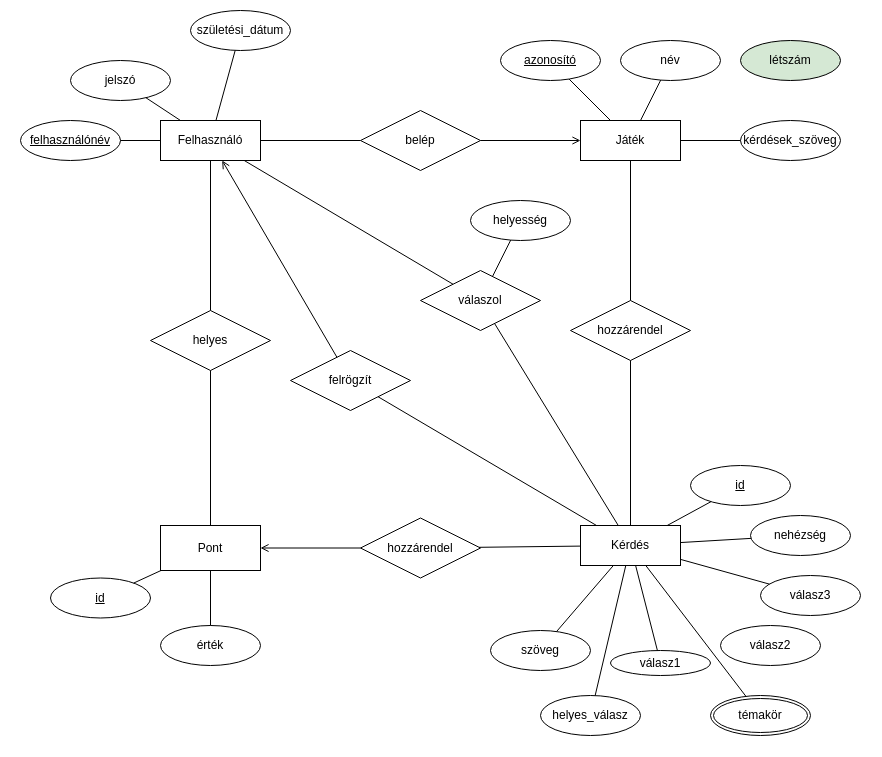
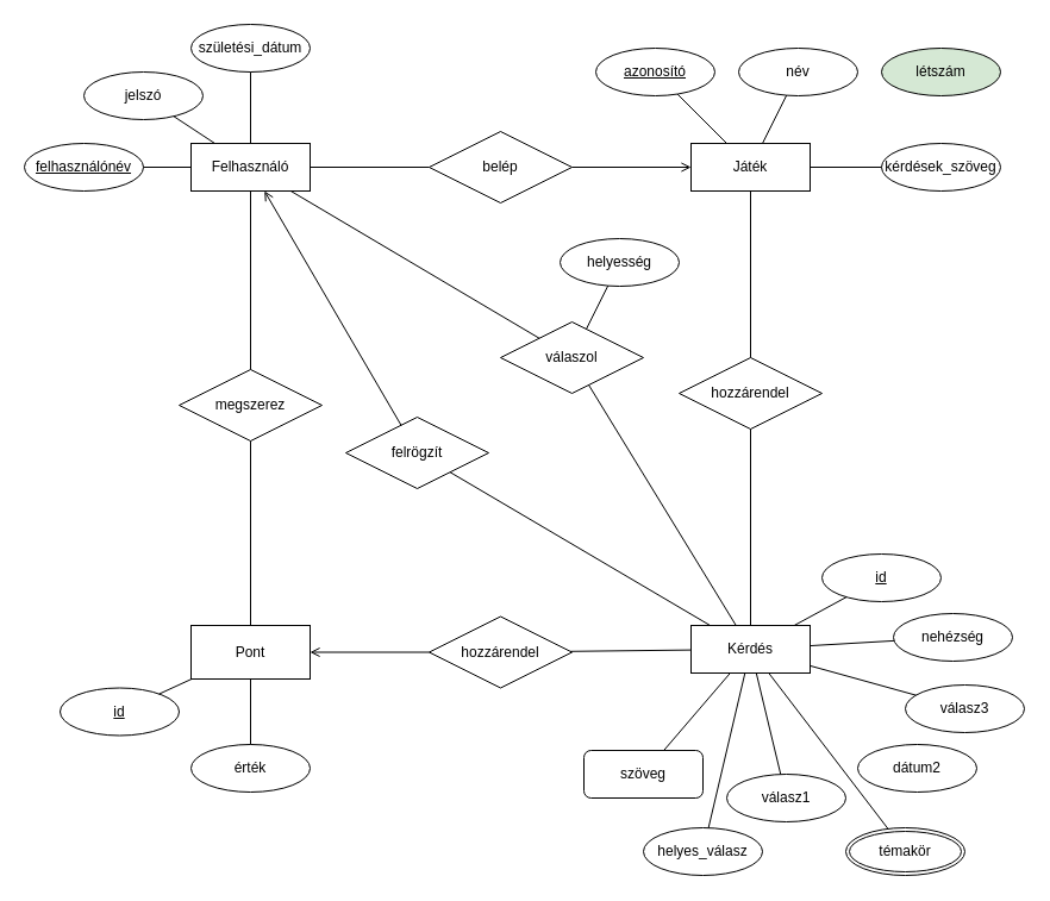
- <mxCell id="5" value="születési_dátum" style="ellipse;whiteSpace=wrap;html=1;align=center;" parent="1" vertex="1"><mxGeometry x="190" y="10" width="100" height="40" as="geometry" /></mxCell>
+ <mxCell id="5" value="születési_dátum" style="ellipse;whiteSpace=wrap;html=1;align=center;" parent="1" vertex="1"><mxGeometry x="160" y="20" width="100" height="40" as="geometry" /></mxCell>
- <mxCell id="41" value="helyes" style="shape=rhombus;perimeter=rhombusPerimeter;whiteSpace=wrap;html=1;align=center;" parent="1" vertex="1"><mxGeometry x="150" y="310" width="120" height="60" as="geometry" /></mxCell>
+ <mxCell id="41" value="megszerez" style="shape=rhombus;perimeter=rhombusPerimeter;whiteSpace=wrap;html=1;align=center;" parent="1" vertex="1"><mxGeometry x="150" y="310" width="120" height="60" as="geometry" /></mxCell>
- <mxCell id="25" value="válasz2" style="ellipse;whiteSpace=wrap;html=1;align=center;" parent="1" vertex="1"><mxGeometry x="720" y="625" width="100" height="40" as="geometry" /></mxCell>
+ <mxCell id="25" value="dátum2" style="ellipse;whiteSpace=wrap;html=1;align=center;" parent="1" vertex="1"><mxGeometry x="720" y="625" width="100" height="40" as="geometry" /></mxCell>
- <mxCell id="23" value="szöveg" style="ellipse;whiteSpace=wrap;html=1;align=center;" parent="1" vertex="1"><mxGeometry x="490" y="630" width="100" height="40" as="geometry" /></mxCell>
+ <mxCell id="23" value="szöveg" style="whiteSpace=wrap;html=1;align=center;rounded=1;" parent="1" vertex="1"><mxGeometry x="490" y="630" width="100" height="40" as="geometry" /></mxCell>
- <mxCell id="24" value="válasz1" style="ellipse;whiteSpace=wrap;html=1;align=center;" parent="1" vertex="1"><mxGeometry x="610" y="650" width="100" height="25" as="geometry" /></mxCell>
+ <mxCell id="24" value="válasz1" style="ellipse;whiteSpace=wrap;html=1;align=center;" parent="1" vertex="1"><mxGeometry x="610" y="650" width="100" height="40" as="geometry" /></mxCell>
